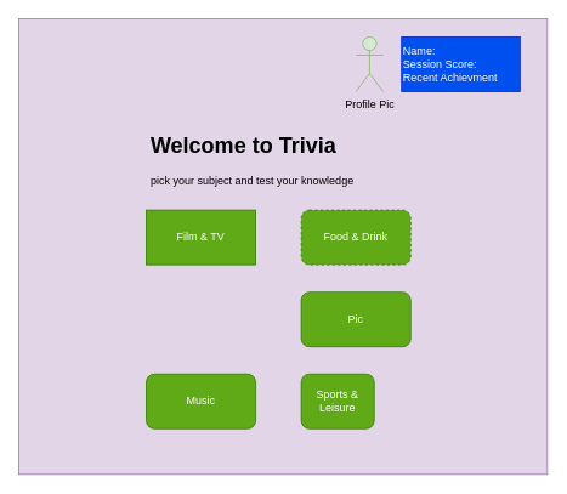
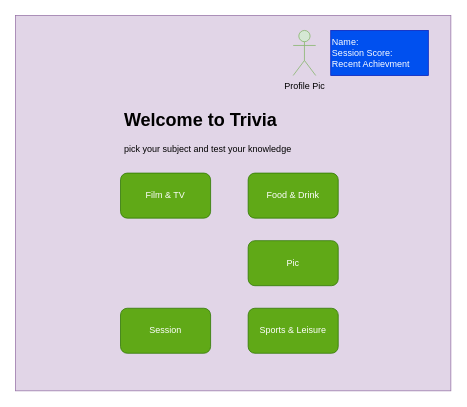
- <mxCell id="5" value="Film &amp;amp; TV" style="whiteSpace=wrap;html=1;fillColor=#60a917;fontColor=#ffffff;strokeColor=#2D7600;rounded=0;" vertex="1" parent="1"><mxGeometry x="160" y="230" width="120" height="60" as="geometry" /></mxCell>
+ <mxCell id="5" value="Film &amp;amp; TV" style="rounded=1;whiteSpace=wrap;html=1;fillColor=#60a917;fontColor=#ffffff;strokeColor=#2D7600;" vertex="1" parent="1"><mxGeometry x="160" y="230" width="120" height="60" as="geometry" /></mxCell>
- <mxCell id="6" value="Food &amp;amp; Drink" style="rounded=1;whiteSpace=wrap;html=1;fillColor=#60a917;fontColor=#ffffff;strokeColor=#2D7600;dashed=1;" vertex="1" parent="1"><mxGeometry x="330" y="230" width="120" height="60" as="geometry" /></mxCell>
+ <mxCell id="6" value="Food &amp;amp; Drink" style="rounded=1;whiteSpace=wrap;html=1;fillColor=#60a917;fontColor=#ffffff;strokeColor=#2D7600;" vertex="1" parent="1"><mxGeometry x="330" y="230" width="120" height="60" as="geometry" /></mxCell>
- <mxCell id="8" value="Music" style="rounded=1;whiteSpace=wrap;html=1;fillColor=#60a917;fontColor=#ffffff;strokeColor=#2D7600;" vertex="1" parent="1"><mxGeometry x="160" y="410" width="120" height="60" as="geometry" /></mxCell>
+ <mxCell id="8" value="Session" style="rounded=1;whiteSpace=wrap;html=1;fillColor=#60a917;fontColor=#ffffff;strokeColor=#2D7600;" vertex="1" parent="1"><mxGeometry x="160" y="410" width="120" height="60" as="geometry" /></mxCell>
- <mxCell id="9" value="Sports &amp;amp; Leisure" style="rounded=1;whiteSpace=wrap;html=1;fillColor=#60a917;fontColor=#ffffff;strokeColor=#2D7600;" vertex="1" parent="1"><mxGeometry x="330" y="410" width="80" height="60" as="geometry" /></mxCell>
+ <mxCell id="9" value="Sports &amp;amp; Leisure" style="rounded=1;whiteSpace=wrap;html=1;fillColor=#60a917;fontColor=#ffffff;strokeColor=#2D7600;" vertex="1" parent="1"><mxGeometry x="330" y="410" width="120" height="60" as="geometry" /></mxCell>
